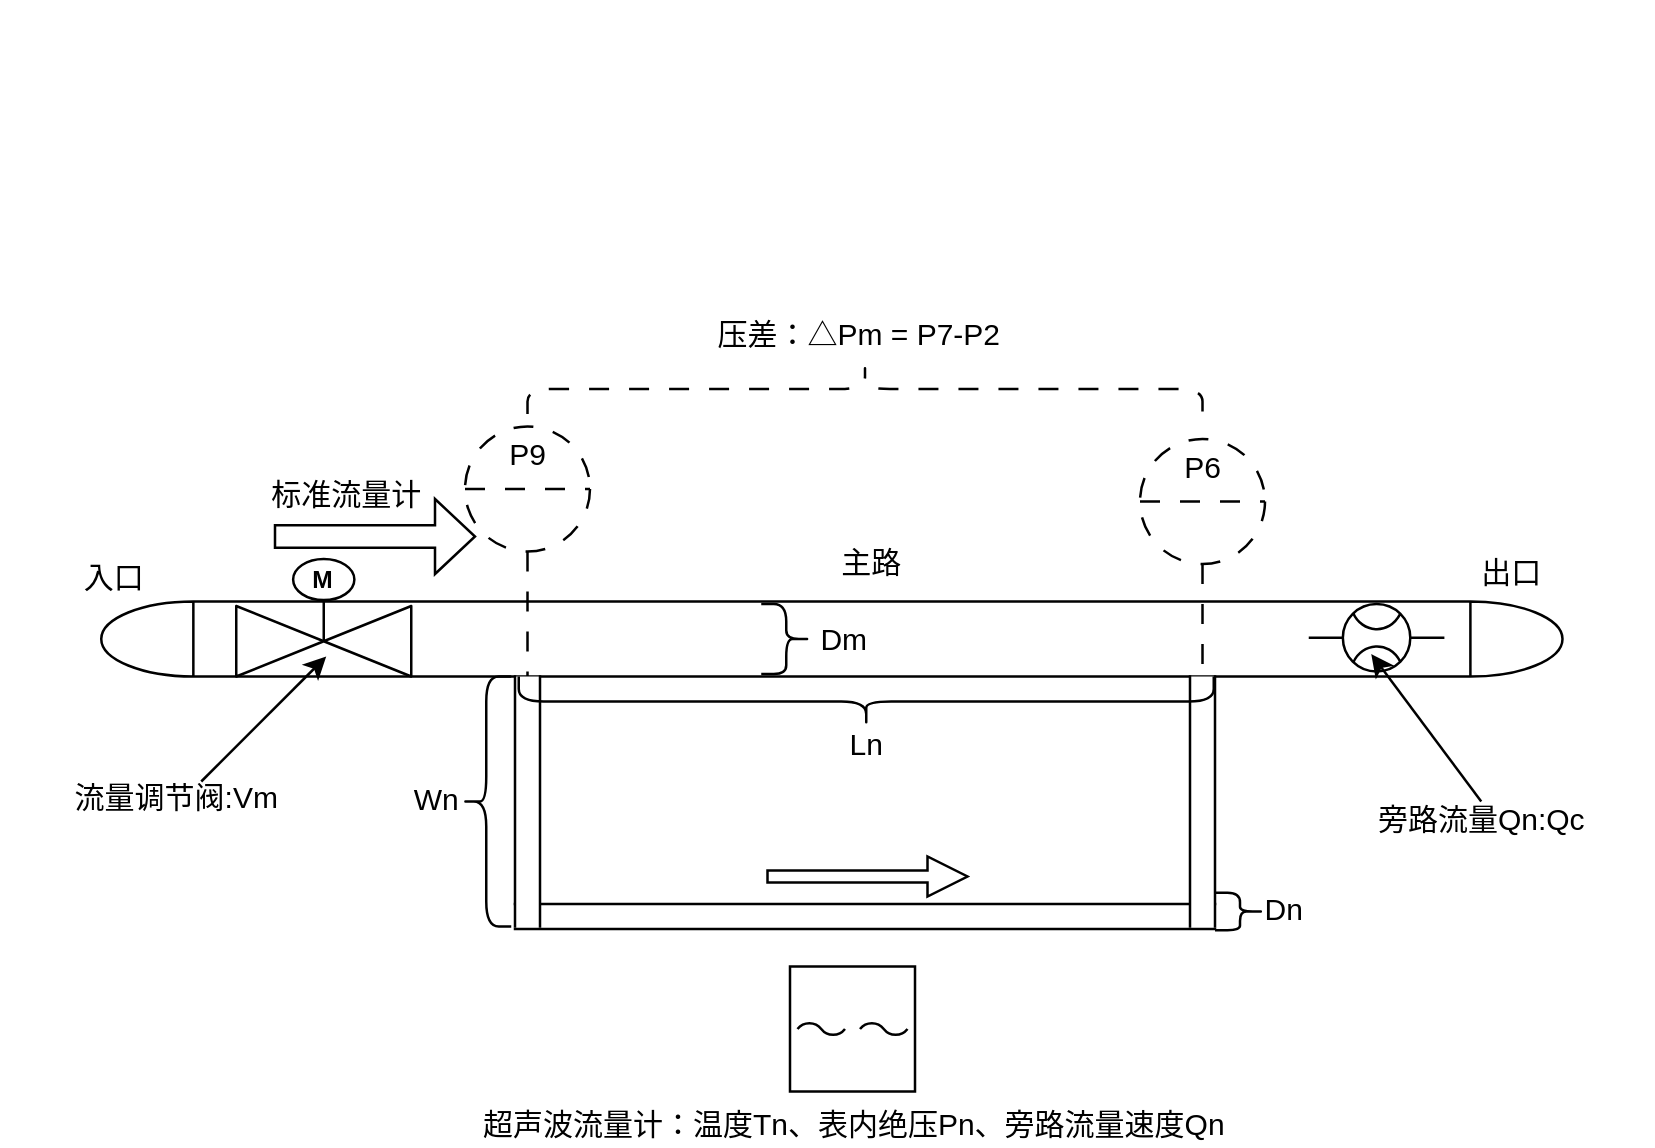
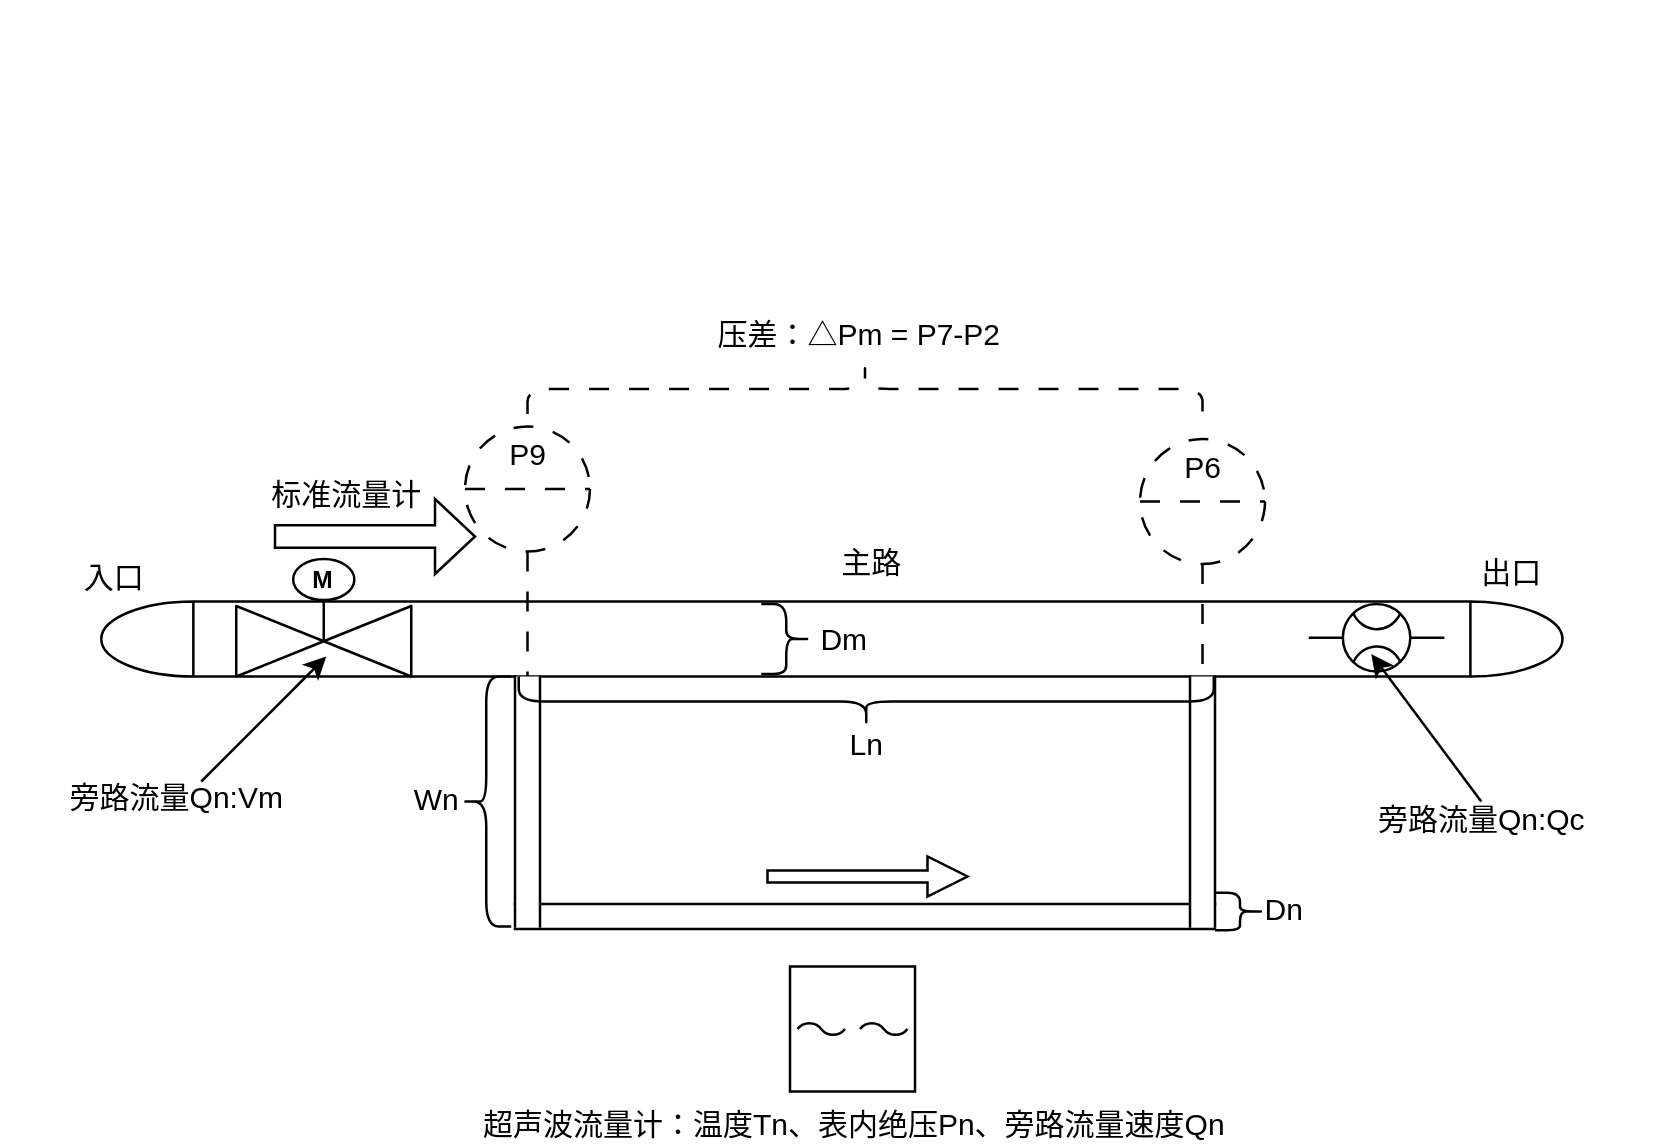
- <mxCell id="20" value="流量调节阀:Vm" style="text;html=1;align=center;verticalAlign=middle;resizable=0;points=[];autosize=1;strokeColor=none;fillColor=none;" vertex="1" parent="1"><mxGeometry x="20" y="306" width="99" height="26" as="geometry" /></mxCell>
+ <mxCell id="20" value="旁路流量Qn:Vm" style="text;html=1;align=center;verticalAlign=middle;resizable=0;points=[];autosize=1;strokeColor=none;fillColor=none;" vertex="1" parent="1"><mxGeometry x="20" y="306" width="99" height="26" as="geometry" /></mxCell>
